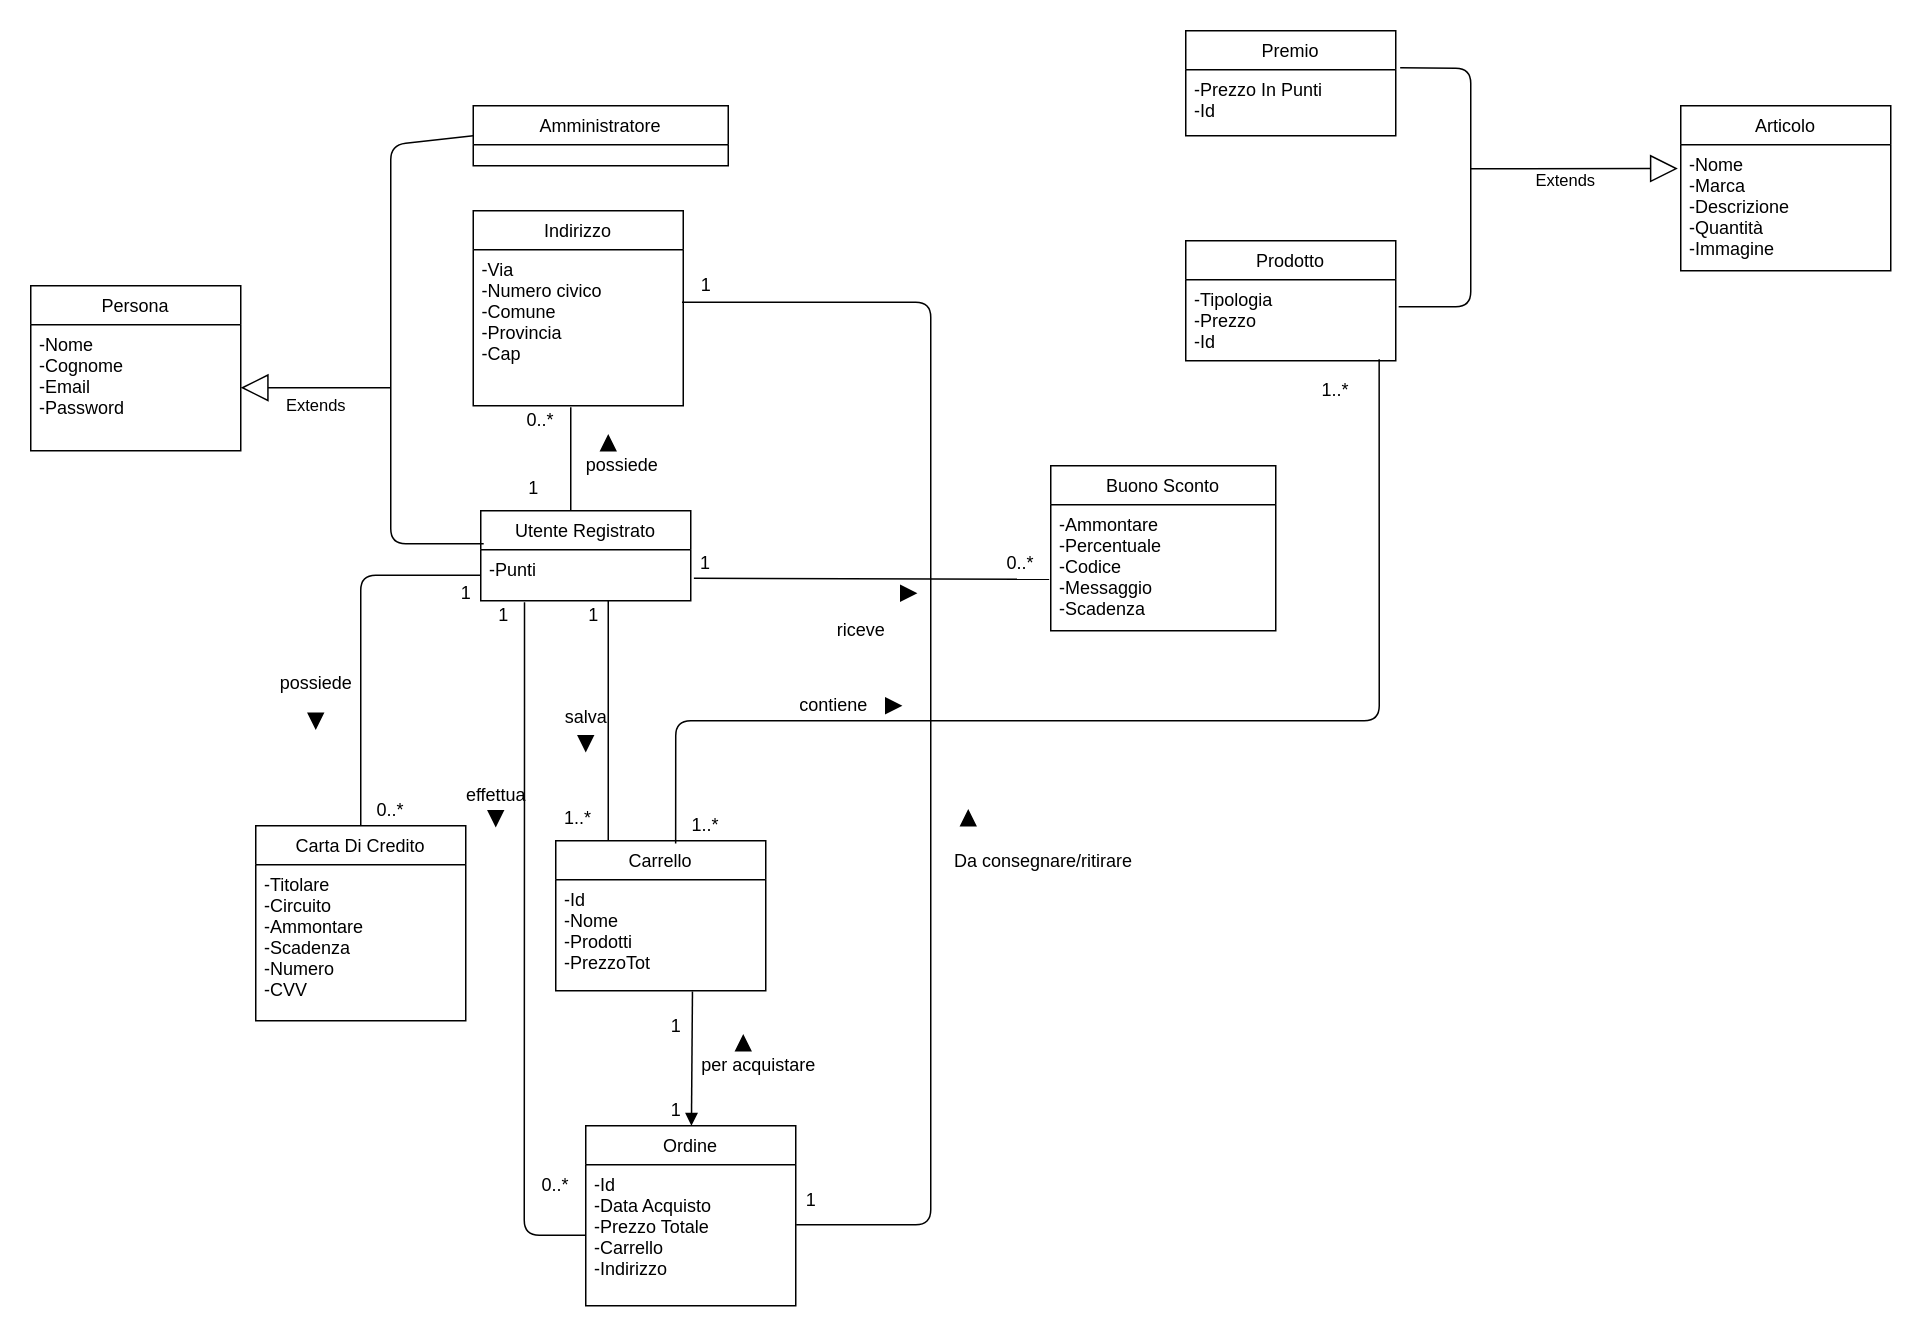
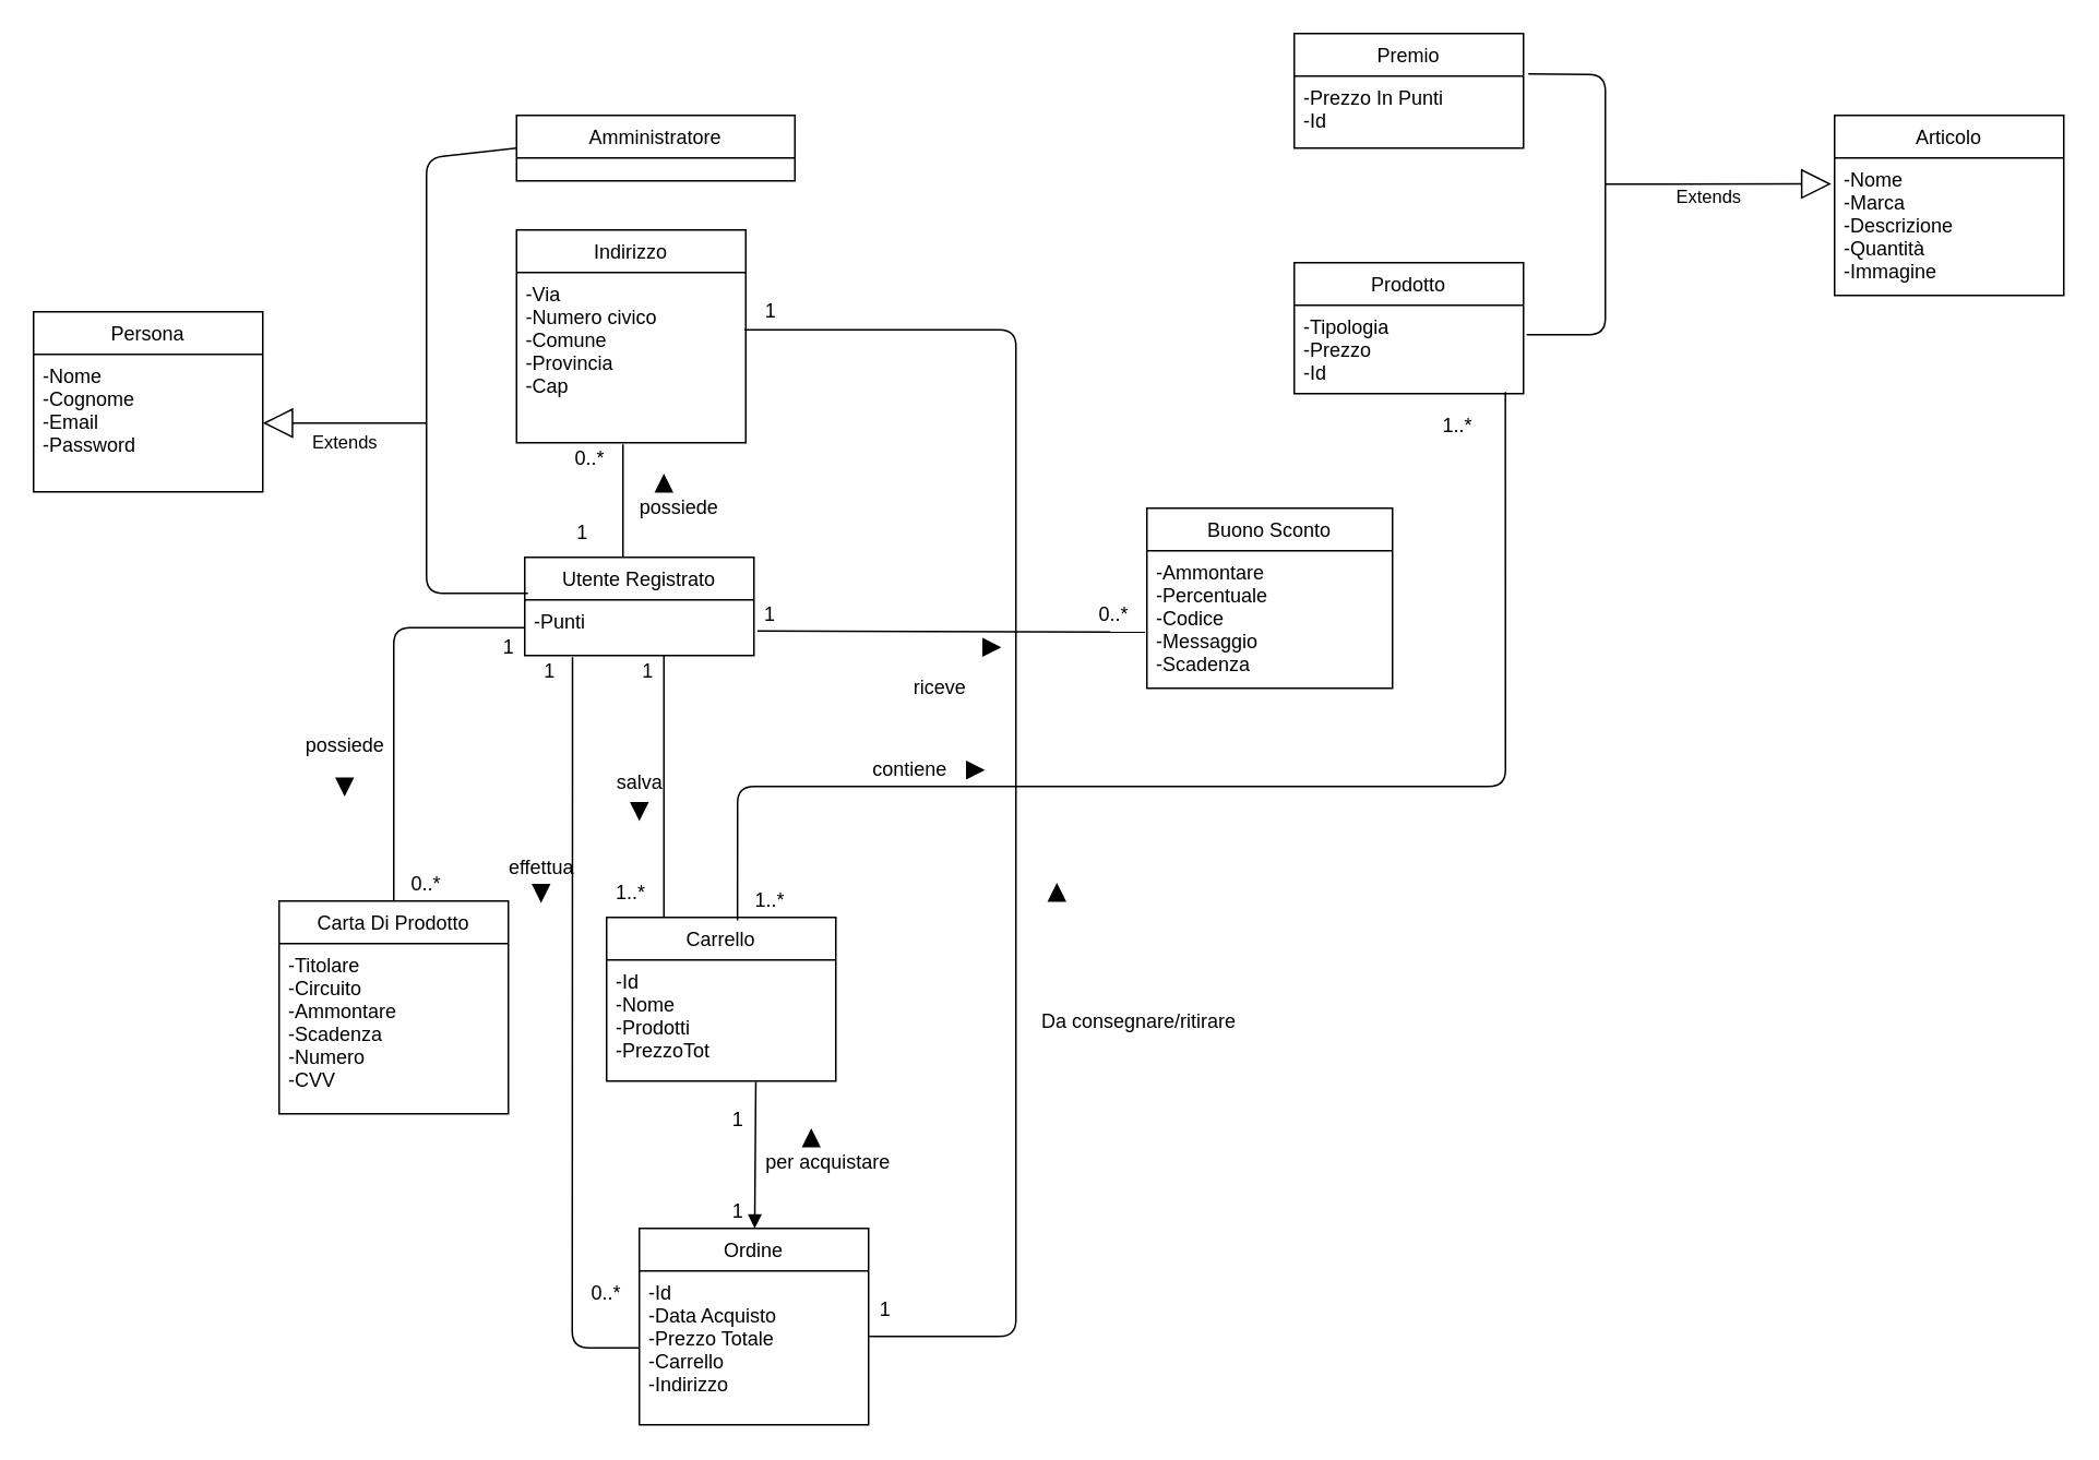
- <mxCell id="6" value="Carta Di Credito" style="swimlane;fontStyle=0;childLayout=stackLayout;horizontal=1;startSize=26;fillColor=none;horizontalStack=0;resizeParent=1;resizeParentMax=0;resizeLast=0;collapsible=1;marginBottom=0;" parent="1" vertex="1"><mxGeometry x="170" y="550" width="140" height="130" as="geometry" /></mxCell>
+ <mxCell id="6" value="Carta Di Prodotto" style="swimlane;fontStyle=0;childLayout=stackLayout;horizontal=1;startSize=26;fillColor=none;horizontalStack=0;resizeParent=1;resizeParentMax=0;resizeLast=0;collapsible=1;marginBottom=0;" parent="1" vertex="1"><mxGeometry x="170" y="550" width="140" height="130" as="geometry" /></mxCell>
- <mxCell id="67" value="Da consegnare/ritirare" style="text;strokeColor=none;fillColor=none;align=left;verticalAlign=top;spacingLeft=4;spacingRight=4;overflow=hidden;rotatable=0;points=[[0,0.5],[1,0.5]];portConstraint=eastwest;" parent="1" vertex="1"><mxGeometry x="630" y="560" width="140" height="26" as="geometry" /></mxCell>
+ <mxCell id="67" value="Da consegnare/ritirare" style="text;strokeColor=none;fillColor=none;align=left;verticalAlign=top;spacingLeft=4;spacingRight=4;overflow=hidden;rotatable=0;points=[[0,0.5],[1,0.5]];portConstraint=eastwest;" parent="1" vertex="1"><mxGeometry x="630" y="610" width="140" height="26" as="geometry" /></mxCell>
